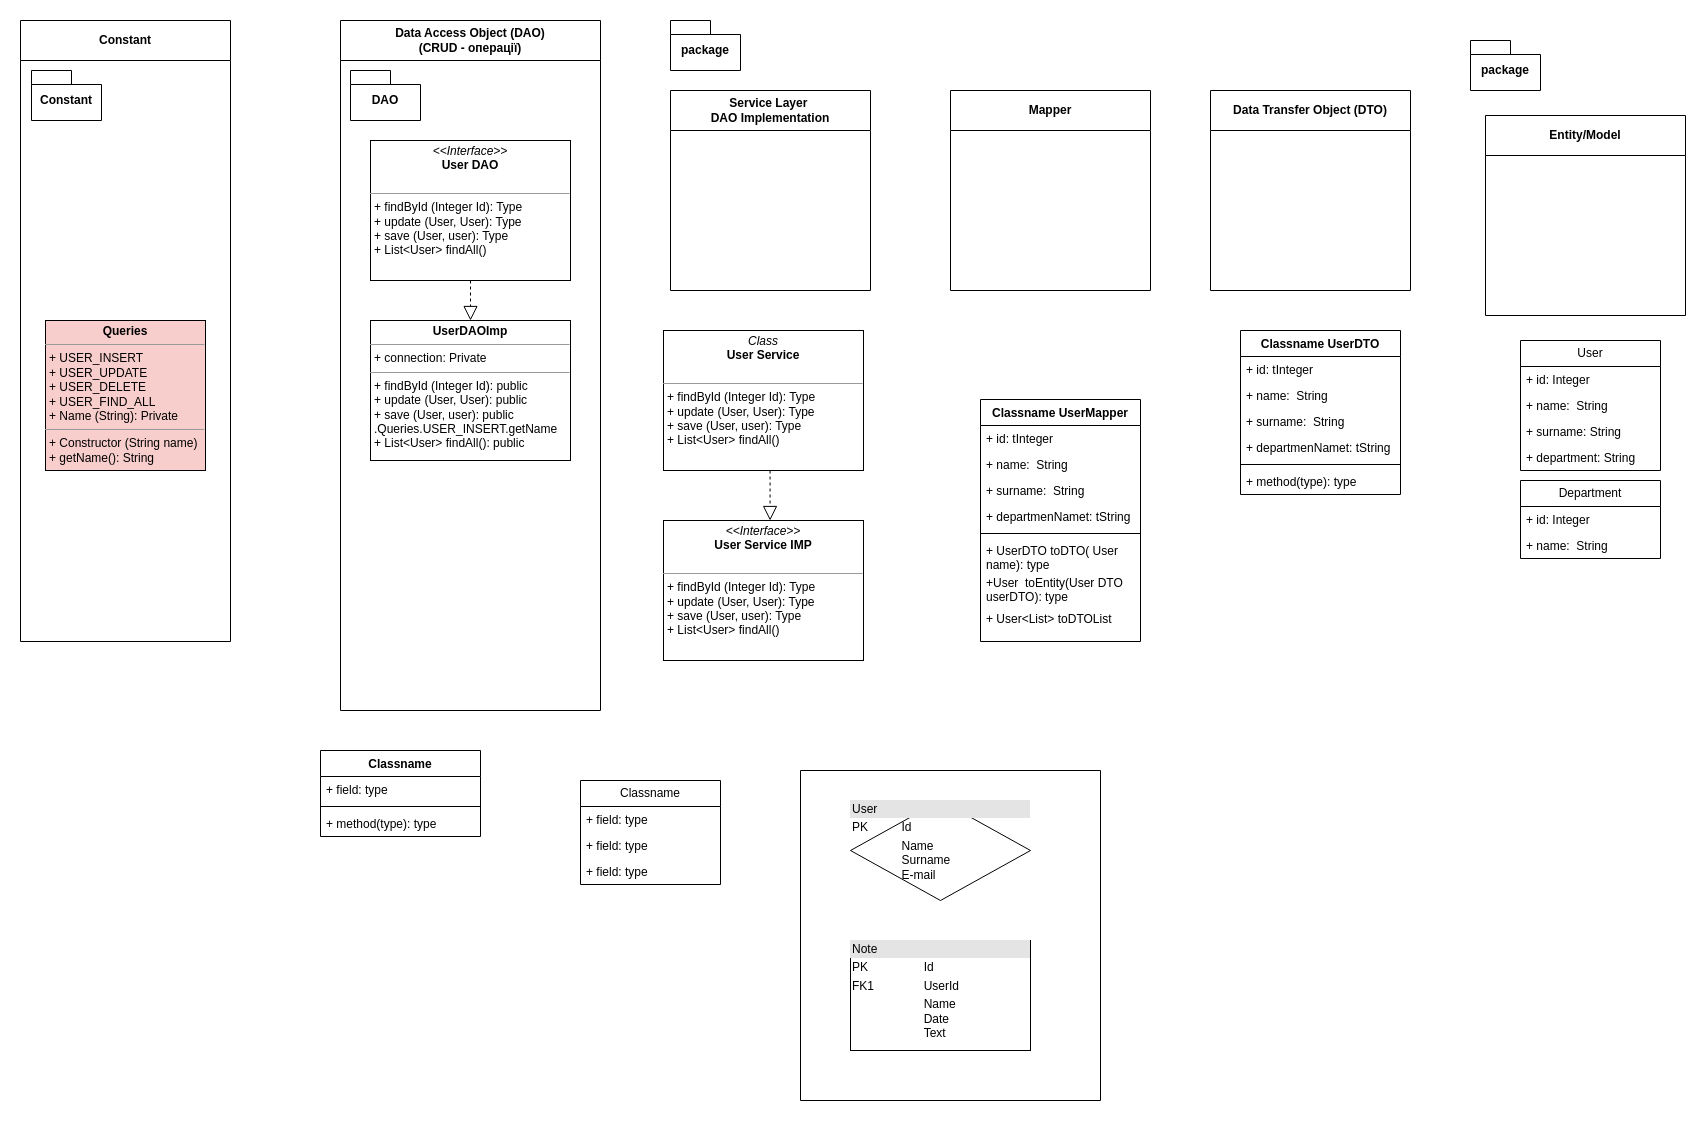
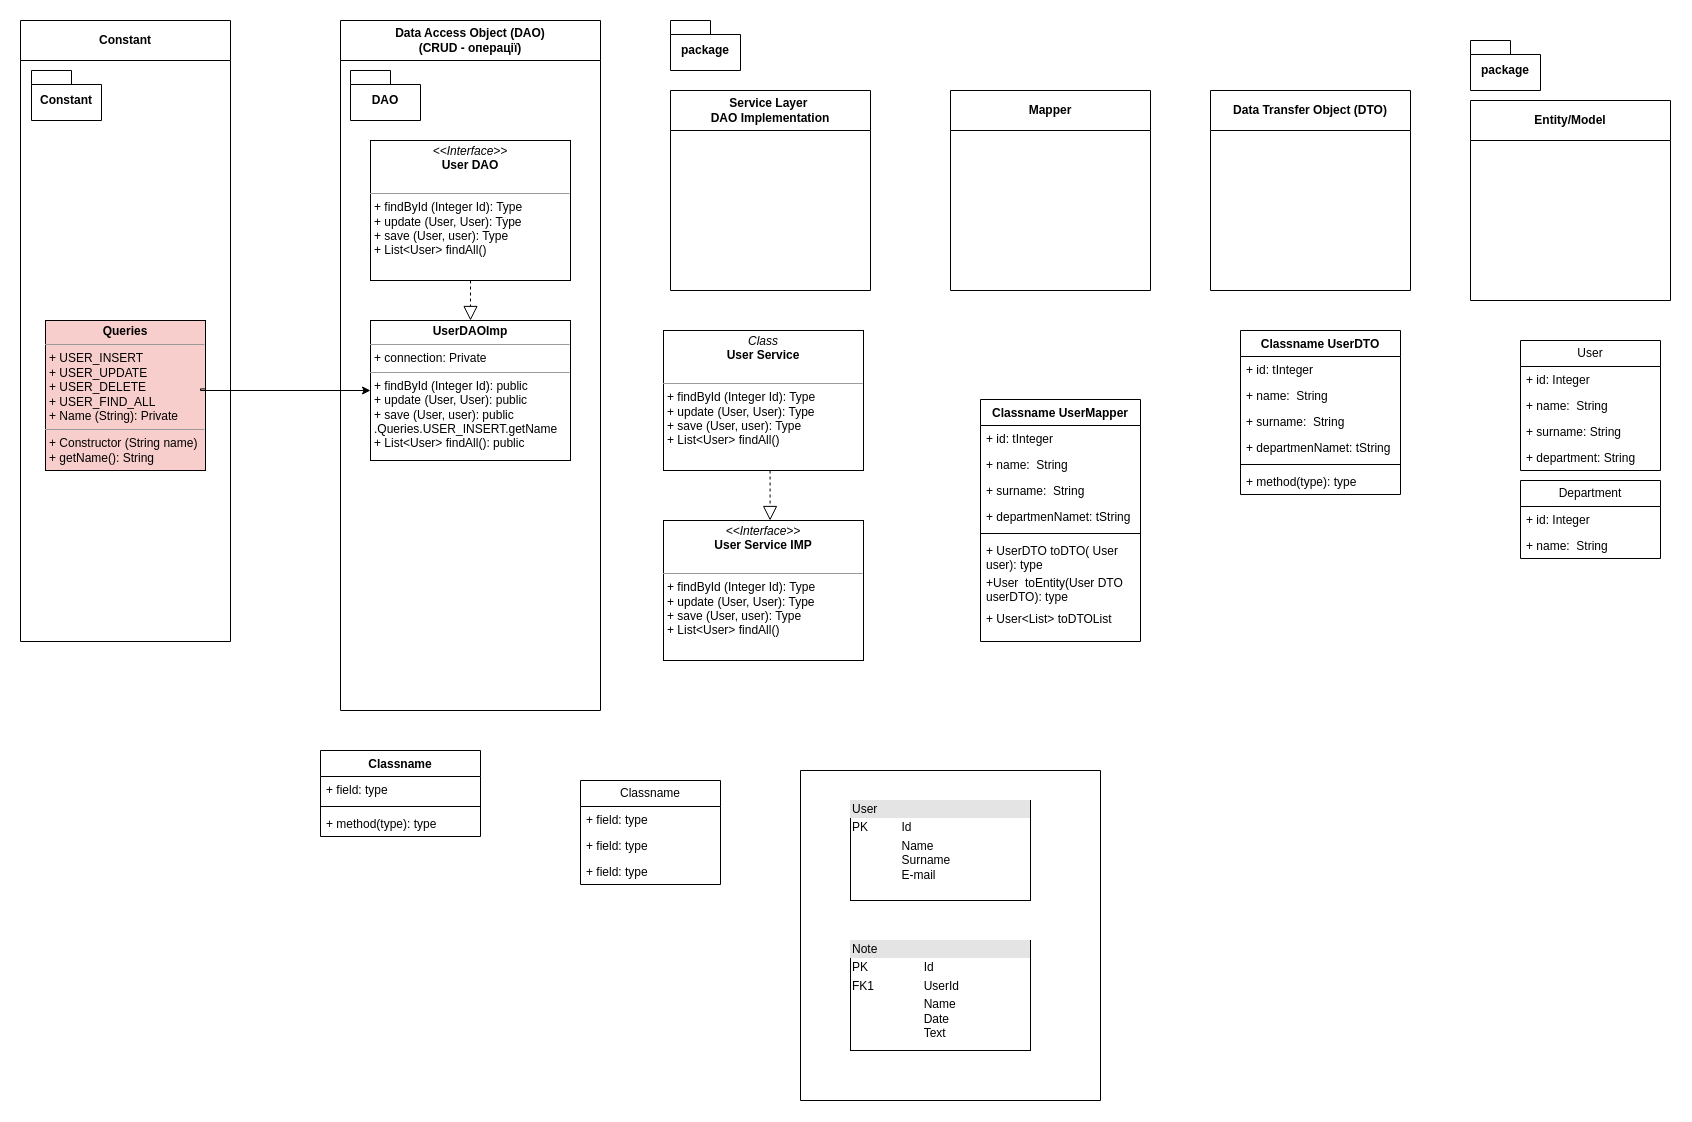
- <mxCell id="14" value="Entity/Model" style="swimlane;whiteSpace=wrap;html=1;startSize=40;" parent="1" vertex="1"><mxGeometry x="1485" y="115" width="200" height="200" as="geometry" /></mxCell>
+ <mxCell id="14" value="Entity/Model" style="swimlane;whiteSpace=wrap;html=1;startSize=40;" parent="1" vertex="1"><mxGeometry x="1470" y="100" width="200" height="200" as="geometry" /></mxCell>
+ <mxCell id="33" style="edgeStyle=orthogonalEdgeStyle;rounded=0;orthogonalLoop=1;jettySize=auto;html=1;entryX=0;entryY=0.5;entryDx=0;entryDy=0;exitX=1;exitY=0.456;exitDx=0;exitDy=0;exitPerimeter=0;" parent="1" source="31" target="12" edge="1"><mxGeometry relative="1" as="geometry"><Array as="points"><mxPoint x="200" y="388" /><mxPoint x="200" y="390" /></Array></mxGeometry></mxCell>
- <mxCell id="51" value="+ UserDTO toDTO( User name): type" style="text;strokeColor=none;fillColor=none;align=left;verticalAlign=top;spacingLeft=4;spacingRight=4;overflow=hidden;rotatable=0;points=[[0,0.5],[1,0.5]];portConstraint=eastwest;whiteSpace=wrap;html=1;" parent="45" vertex="1"><mxGeometry y="138" width="160" height="32" as="geometry" /></mxCell>
+ <mxCell id="51" value="+ UserDTO toDTO( User user): type" style="text;strokeColor=none;fillColor=none;align=left;verticalAlign=top;spacingLeft=4;spacingRight=4;overflow=hidden;rotatable=0;points=[[0,0.5],[1,0.5]];portConstraint=eastwest;whiteSpace=wrap;html=1;" parent="45" vertex="1"><mxGeometry y="138" width="160" height="32" as="geometry" /></mxCell>
- <mxCell id="3" value="&lt;div style=&quot;box-sizing:border-box;width:100%;background:#e4e4e4;padding:2px;&quot;&gt;User&lt;/div&gt;&lt;table style=&quot;width:100%;font-size:1em;&quot; cellpadding=&quot;2&quot; cellspacing=&quot;0&quot;&gt;&lt;tbody&gt;&lt;tr&gt;&lt;td&gt;PK&lt;/td&gt;&lt;td&gt;Id&lt;/td&gt;&lt;/tr&gt;&lt;tr&gt;&lt;td&gt;&lt;/td&gt;&lt;td&gt;Name&lt;br&gt;Surname&lt;br&gt;E-mail&lt;br&gt;&lt;br&gt;&lt;/td&gt;&lt;/tr&gt;&lt;tr&gt;&lt;td&gt;&lt;br&gt;&lt;/td&gt;&lt;td&gt;&lt;br&gt;&lt;/td&gt;&lt;/tr&gt;&lt;tr&gt;&lt;td&gt;&lt;br&gt;&lt;/td&gt;&lt;td&gt;&lt;br&gt;&lt;/td&gt;&lt;/tr&gt;&lt;tr&gt;&lt;td&gt;&lt;br&gt;&lt;/td&gt;&lt;td&gt;&lt;br&gt;&lt;/td&gt;&lt;/tr&gt;&lt;tr&gt;&lt;td&gt;&lt;br&gt;&lt;/td&gt;&lt;td&gt;&lt;br&gt;&lt;/td&gt;&lt;/tr&gt;&lt;/tbody&gt;&lt;/table&gt;" style="rhombus;verticalAlign=top;align=left;overflow=fill;html=1;whiteSpace=wrap;" parent="2" vertex="1"><mxGeometry x="50" y="30" width="180" height="100" as="geometry" /></mxCell>
+ <mxCell id="3" value="&lt;div style=&quot;box-sizing:border-box;width:100%;background:#e4e4e4;padding:2px;&quot;&gt;User&lt;/div&gt;&lt;table style=&quot;width:100%;font-size:1em;&quot; cellpadding=&quot;2&quot; cellspacing=&quot;0&quot;&gt;&lt;tbody&gt;&lt;tr&gt;&lt;td&gt;PK&lt;/td&gt;&lt;td&gt;Id&lt;/td&gt;&lt;/tr&gt;&lt;tr&gt;&lt;td&gt;&lt;/td&gt;&lt;td&gt;Name&lt;br&gt;Surname&lt;br&gt;E-mail&lt;br&gt;&lt;br&gt;&lt;/td&gt;&lt;/tr&gt;&lt;tr&gt;&lt;td&gt;&lt;br&gt;&lt;/td&gt;&lt;td&gt;&lt;br&gt;&lt;/td&gt;&lt;/tr&gt;&lt;tr&gt;&lt;td&gt;&lt;br&gt;&lt;/td&gt;&lt;td&gt;&lt;br&gt;&lt;/td&gt;&lt;/tr&gt;&lt;tr&gt;&lt;td&gt;&lt;br&gt;&lt;/td&gt;&lt;td&gt;&lt;br&gt;&lt;/td&gt;&lt;/tr&gt;&lt;tr&gt;&lt;td&gt;&lt;br&gt;&lt;/td&gt;&lt;td&gt;&lt;br&gt;&lt;/td&gt;&lt;/tr&gt;&lt;/tbody&gt;&lt;/table&gt;" style="verticalAlign=top;align=left;overflow=fill;html=1;whiteSpace=wrap;" parent="2" vertex="1"><mxGeometry x="50" y="30" width="180" height="100" as="geometry" /></mxCell>
